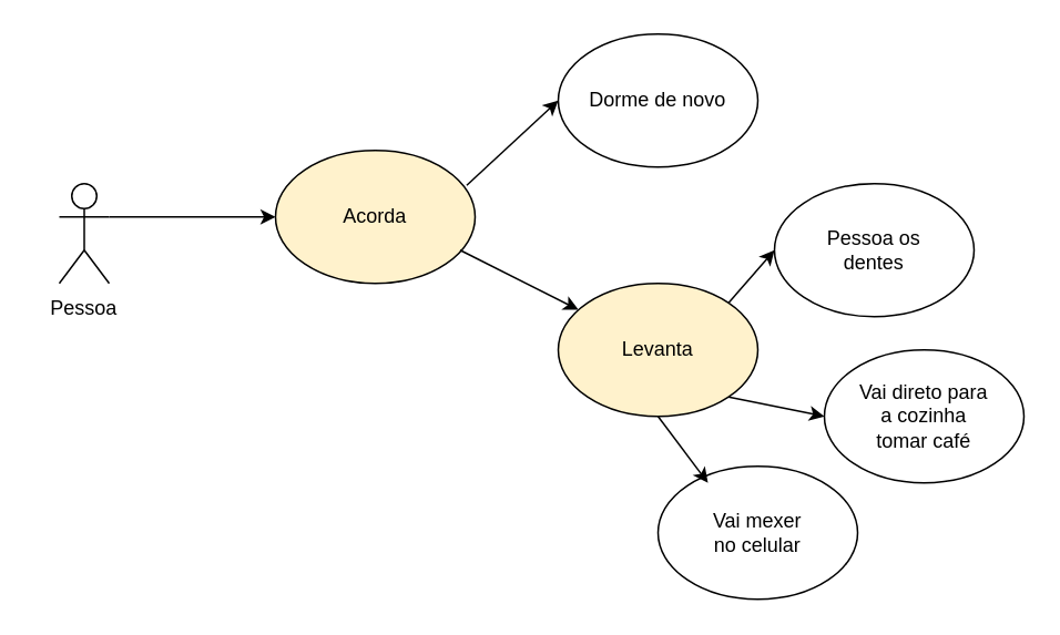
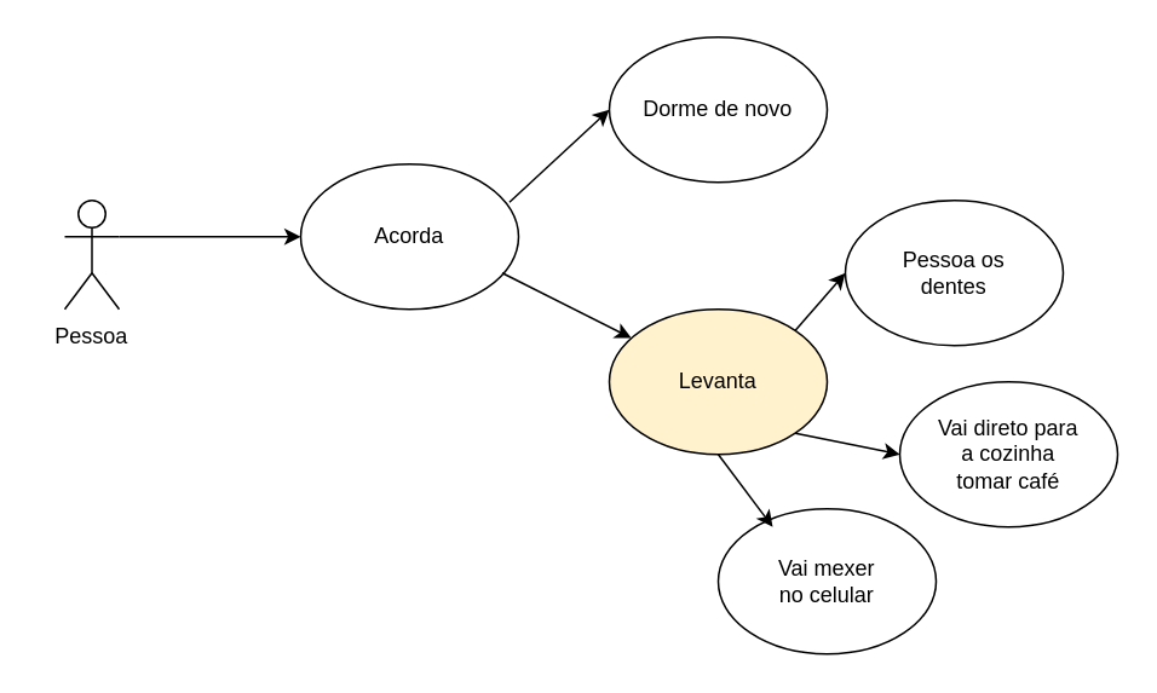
- <mxCell id="5" value="Acorda" style="ellipse;whiteSpace=wrap;html=1;fillColor=#fff2cc;" vertex="1" parent="1"><mxGeometry x="165" y="90" width="120" height="80" as="geometry" /></mxCell>
+ <mxCell id="5" value="Acorda" style="ellipse;whiteSpace=wrap;html=1;" vertex="1" parent="1"><mxGeometry x="165" y="90" width="120" height="80" as="geometry" /></mxCell>
